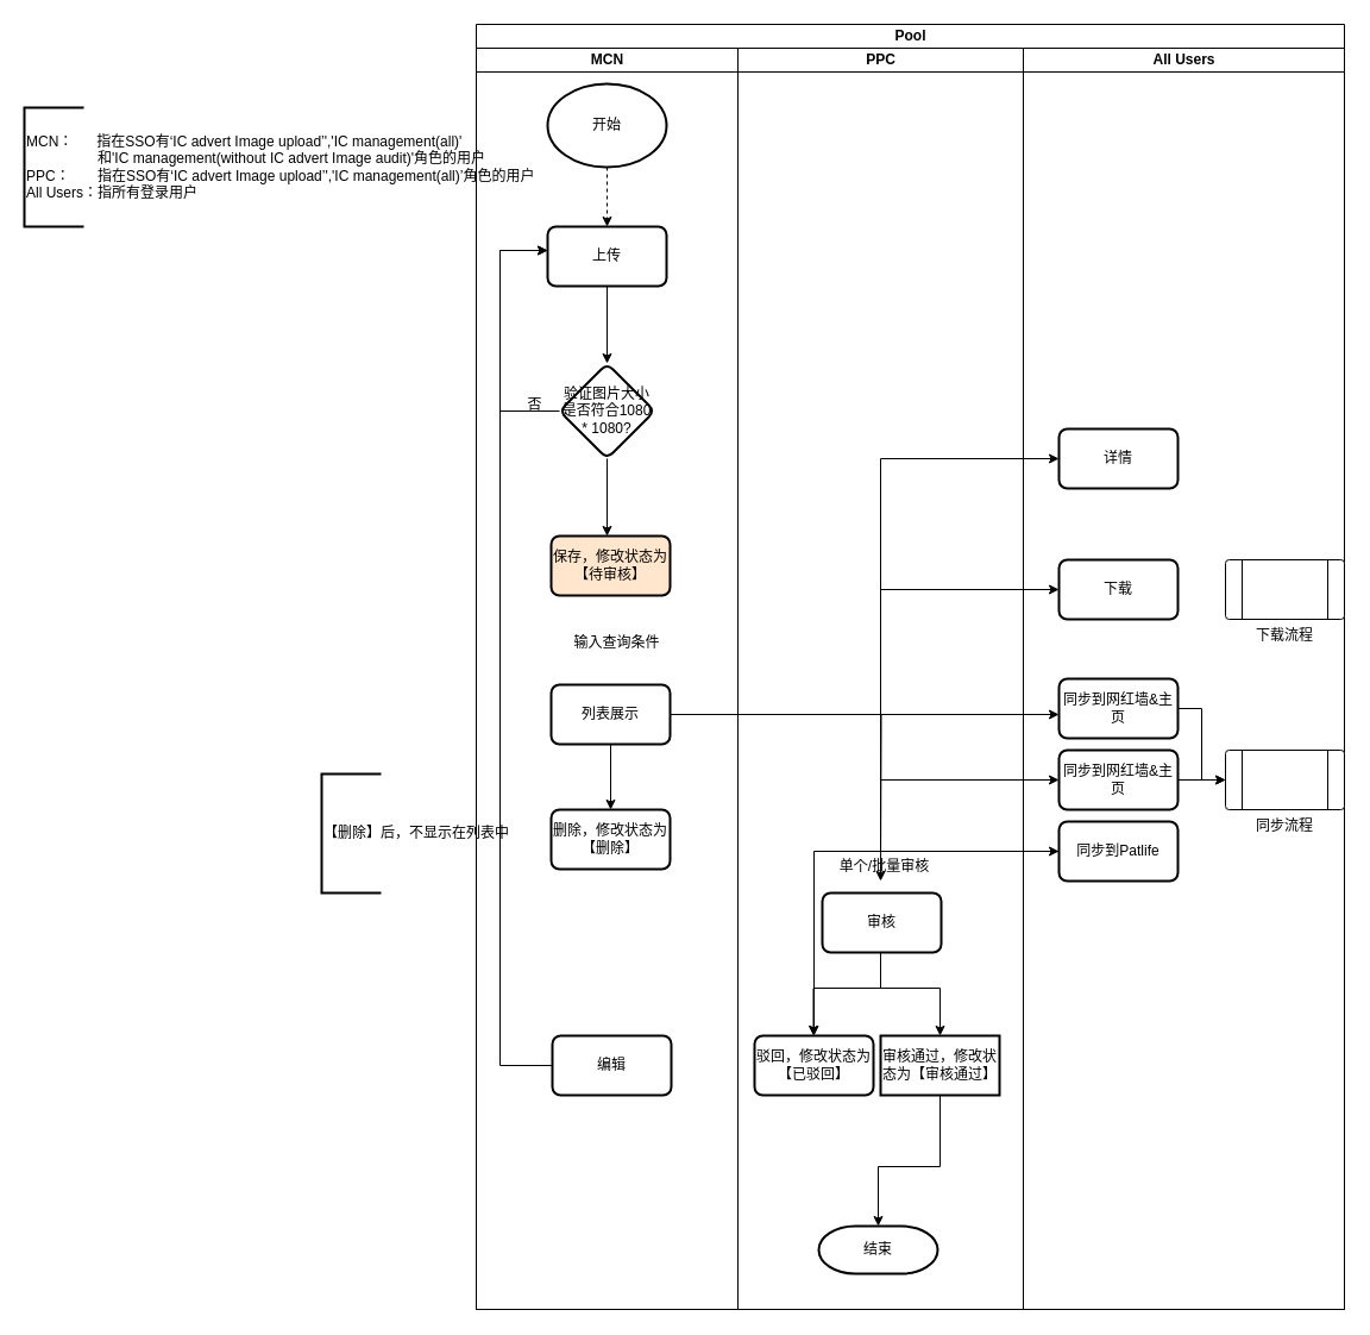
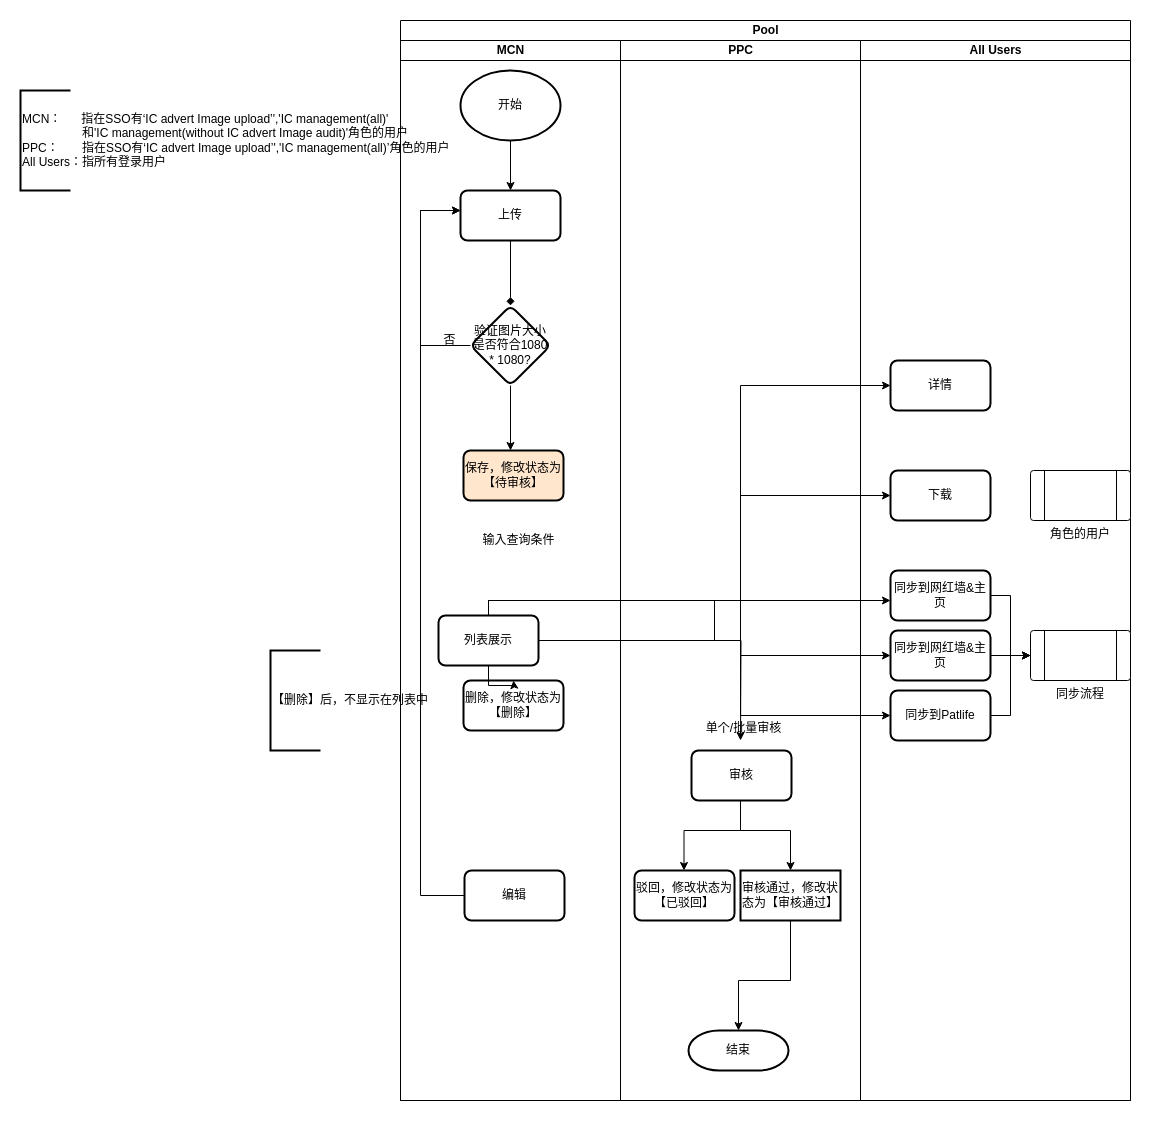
- <mxCell id="4" style="edgeStyle=orthogonalEdgeStyle;rounded=0;orthogonalLoop=1;jettySize=auto;html=1;entryX=0.5;entryY=0;entryDx=0;entryDy=0;dashed=1;" parent="3" source="5" target="6" edge="1"><mxGeometry relative="1" as="geometry" /></mxCell>
+ <mxCell id="4" style="edgeStyle=orthogonalEdgeStyle;rounded=0;orthogonalLoop=1;jettySize=auto;html=1;entryX=0.5;entryY=0;entryDx=0;entryDy=0;" parent="3" source="5" target="6" edge="1"><mxGeometry relative="1" as="geometry" /></mxCell>
- <mxCell id="44" value="" style="edgeStyle=orthogonalEdgeStyle;rounded=0;orthogonalLoop=1;jettySize=auto;html=1;" parent="1" source="6" target="43" edge="1"><mxGeometry relative="1" as="geometry" /></mxCell>
+ <mxCell id="44" value="" style="edgeStyle=orthogonalEdgeStyle;rounded=0;orthogonalLoop=1;jettySize=auto;html=1;endArrow=diamond;" parent="1" source="6" target="43" edge="1"><mxGeometry relative="1" as="geometry" /></mxCell>
- <mxCell id="31" value="下载流程" style="verticalLabelPosition=bottom;verticalAlign=top;html=1;shape=process;whiteSpace=wrap;rounded=1;size=0.14;arcSize=6;" parent="24" vertex="1"><mxGeometry x="170" y="430" width="100" height="50" as="geometry" /></mxCell>
+ <mxCell id="31" value="角色的用户" style="verticalLabelPosition=bottom;verticalAlign=top;html=1;shape=process;whiteSpace=wrap;rounded=1;size=0.14;arcSize=6;" parent="24" vertex="1"><mxGeometry x="170" y="430" width="100" height="50" as="geometry" /></mxCell>
- <mxCell id="9" value="列表展示" style="rounded=1;whiteSpace=wrap;html=1;absoluteArcSize=1;arcSize=14;strokeWidth=2;" parent="3" vertex="1"><mxGeometry x="63" y="535" width="100" height="50" as="geometry" /></mxCell>
+ <mxCell id="9" value="列表展示" style="rounded=1;whiteSpace=wrap;html=1;absoluteArcSize=1;arcSize=14;strokeWidth=2;" parent="3" vertex="1"><mxGeometry x="38" y="575" width="100" height="50" as="geometry" /></mxCell>
- <mxCell id="25" style="edgeStyle=orthogonalEdgeStyle;rounded=0;orthogonalLoop=1;jettySize=auto;html=1;" parent="24" source="26" target="17" edge="1"><mxGeometry relative="1" as="geometry" /></mxCell>
+ <mxCell id="25" style="edgeStyle=orthogonalEdgeStyle;rounded=0;orthogonalLoop=1;jettySize=auto;html=1;entryX=0;entryY=0.5;entryDx=0;entryDy=0;" parent="24" source="26" target="32" edge="1"><mxGeometry relative="1" as="geometry" /></mxCell>
